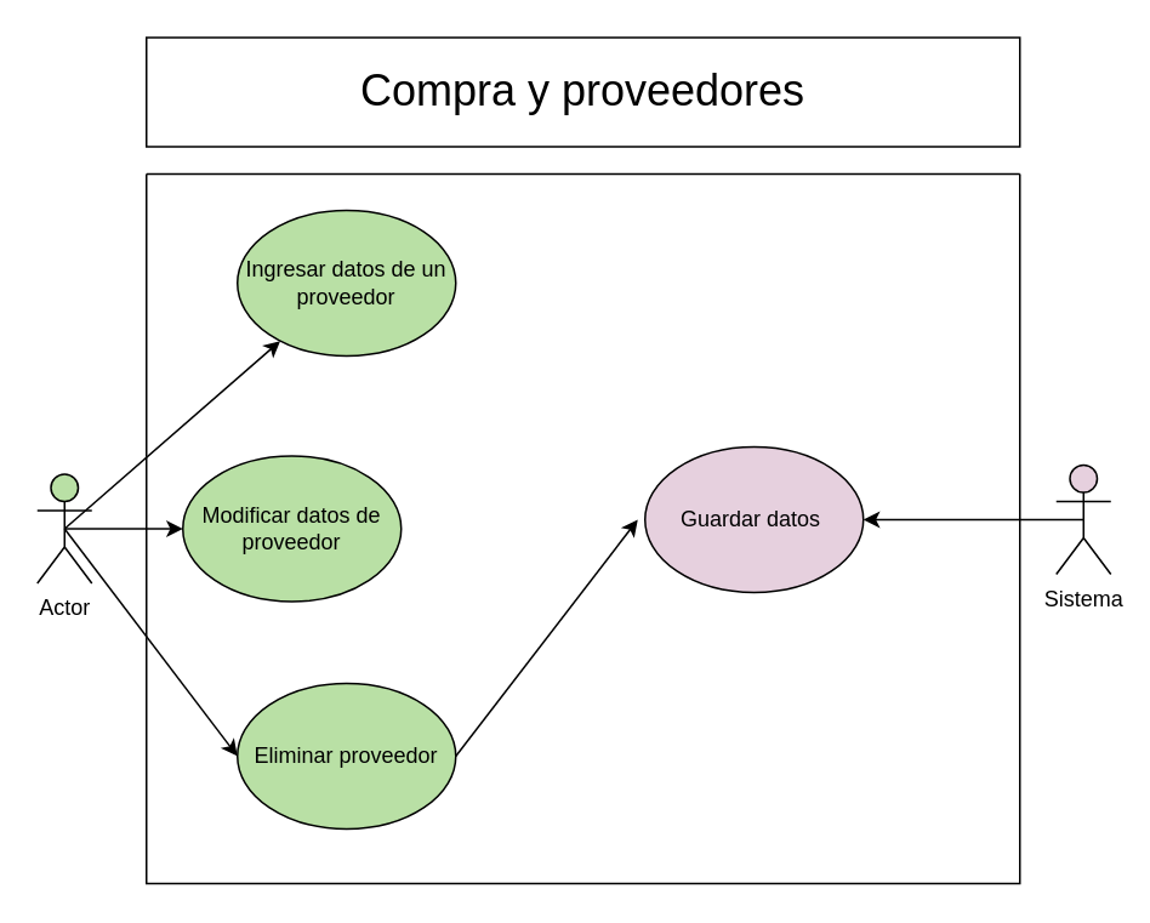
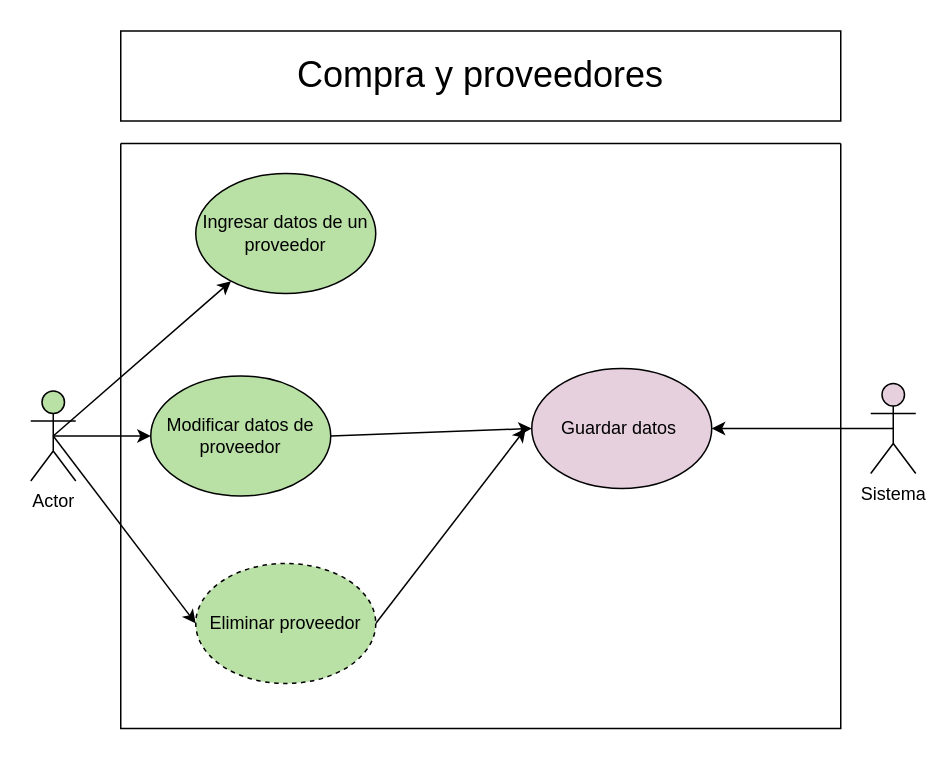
+ <mxCell id="9" style="rounded=0;orthogonalLoop=1;jettySize=auto;html=1;exitX=1;exitY=0.5;exitDx=0;exitDy=0;entryX=0;entryY=0.5;entryDx=0;entryDy=0;" edge="1" parent="6" source="10" target="8"><mxGeometry relative="1" as="geometry"><mxPoint x="270" y="190" as="targetPoint" /></mxGeometry></mxCell>
- <mxCell id="12" value="Eliminar proveedor" style="ellipse;whiteSpace=wrap;html=1;fillColor=#B9E0A5;" vertex="1" parent="6"><mxGeometry x="50" y="280" width="120" height="80" as="geometry" /></mxCell>
+ <mxCell id="12" value="Eliminar proveedor" style="ellipse;whiteSpace=wrap;html=1;fillColor=#B9E0A5;dashed=1;" vertex="1" parent="6"><mxGeometry x="50" y="280" width="120" height="80" as="geometry" /></mxCell>
